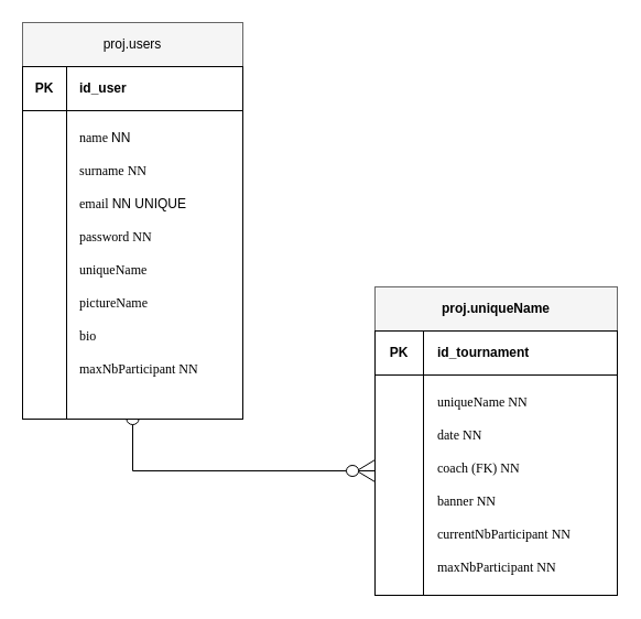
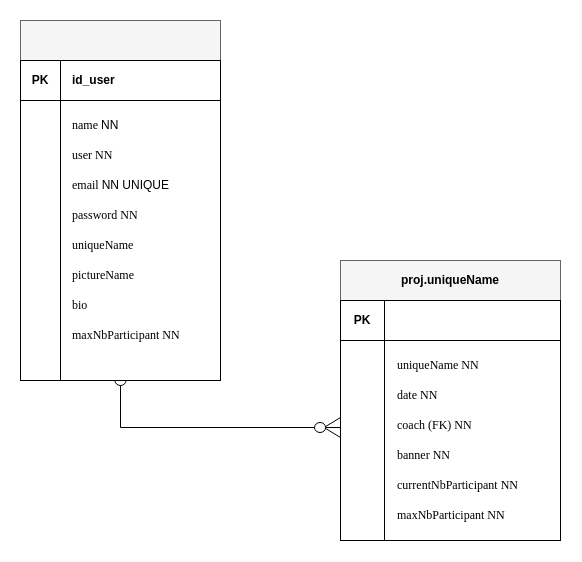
- <mxCell id="34" value="proj.users" style="text;strokeColor=none;align=center;fillColor=none;html=1;verticalAlign=middle;whiteSpace=wrap;rounded=0;" vertex="1" parent="1"><mxGeometry x="20" y="20" width="200" height="40" as="geometry" /></mxCell>
- <mxCell id="25" value="&lt;div align=&quot;left&quot;&gt;&lt;font face=&quot;Verdana&quot;&gt;surname NN&lt;/font&gt;&lt;/div&gt;" style="text;strokeColor=none;align=left;fillColor=none;html=1;verticalAlign=middle;whiteSpace=wrap;rounded=0;" vertex="1" parent="21"><mxGeometry x="50" y="40" width="100" height="30" as="geometry" /></mxCell>
+ <mxCell id="25" value="&lt;div align=&quot;left&quot;&gt;&lt;font face=&quot;Verdana&quot;&gt;user NN&lt;/font&gt;&lt;/div&gt;" style="text;strokeColor=none;align=left;fillColor=none;html=1;verticalAlign=middle;whiteSpace=wrap;rounded=0;" vertex="1" parent="21"><mxGeometry x="50" y="40" width="100" height="30" as="geometry" /></mxCell>
- <mxCell id="9" value="&lt;b&gt;id_tournament&lt;/b&gt;" style="text;strokeColor=none;align=left;fillColor=none;html=1;verticalAlign=middle;whiteSpace=wrap;rounded=0;" vertex="1" parent="2"><mxGeometry x="55.0" y="45" width="110.0" height="30" as="geometry" /></mxCell>
